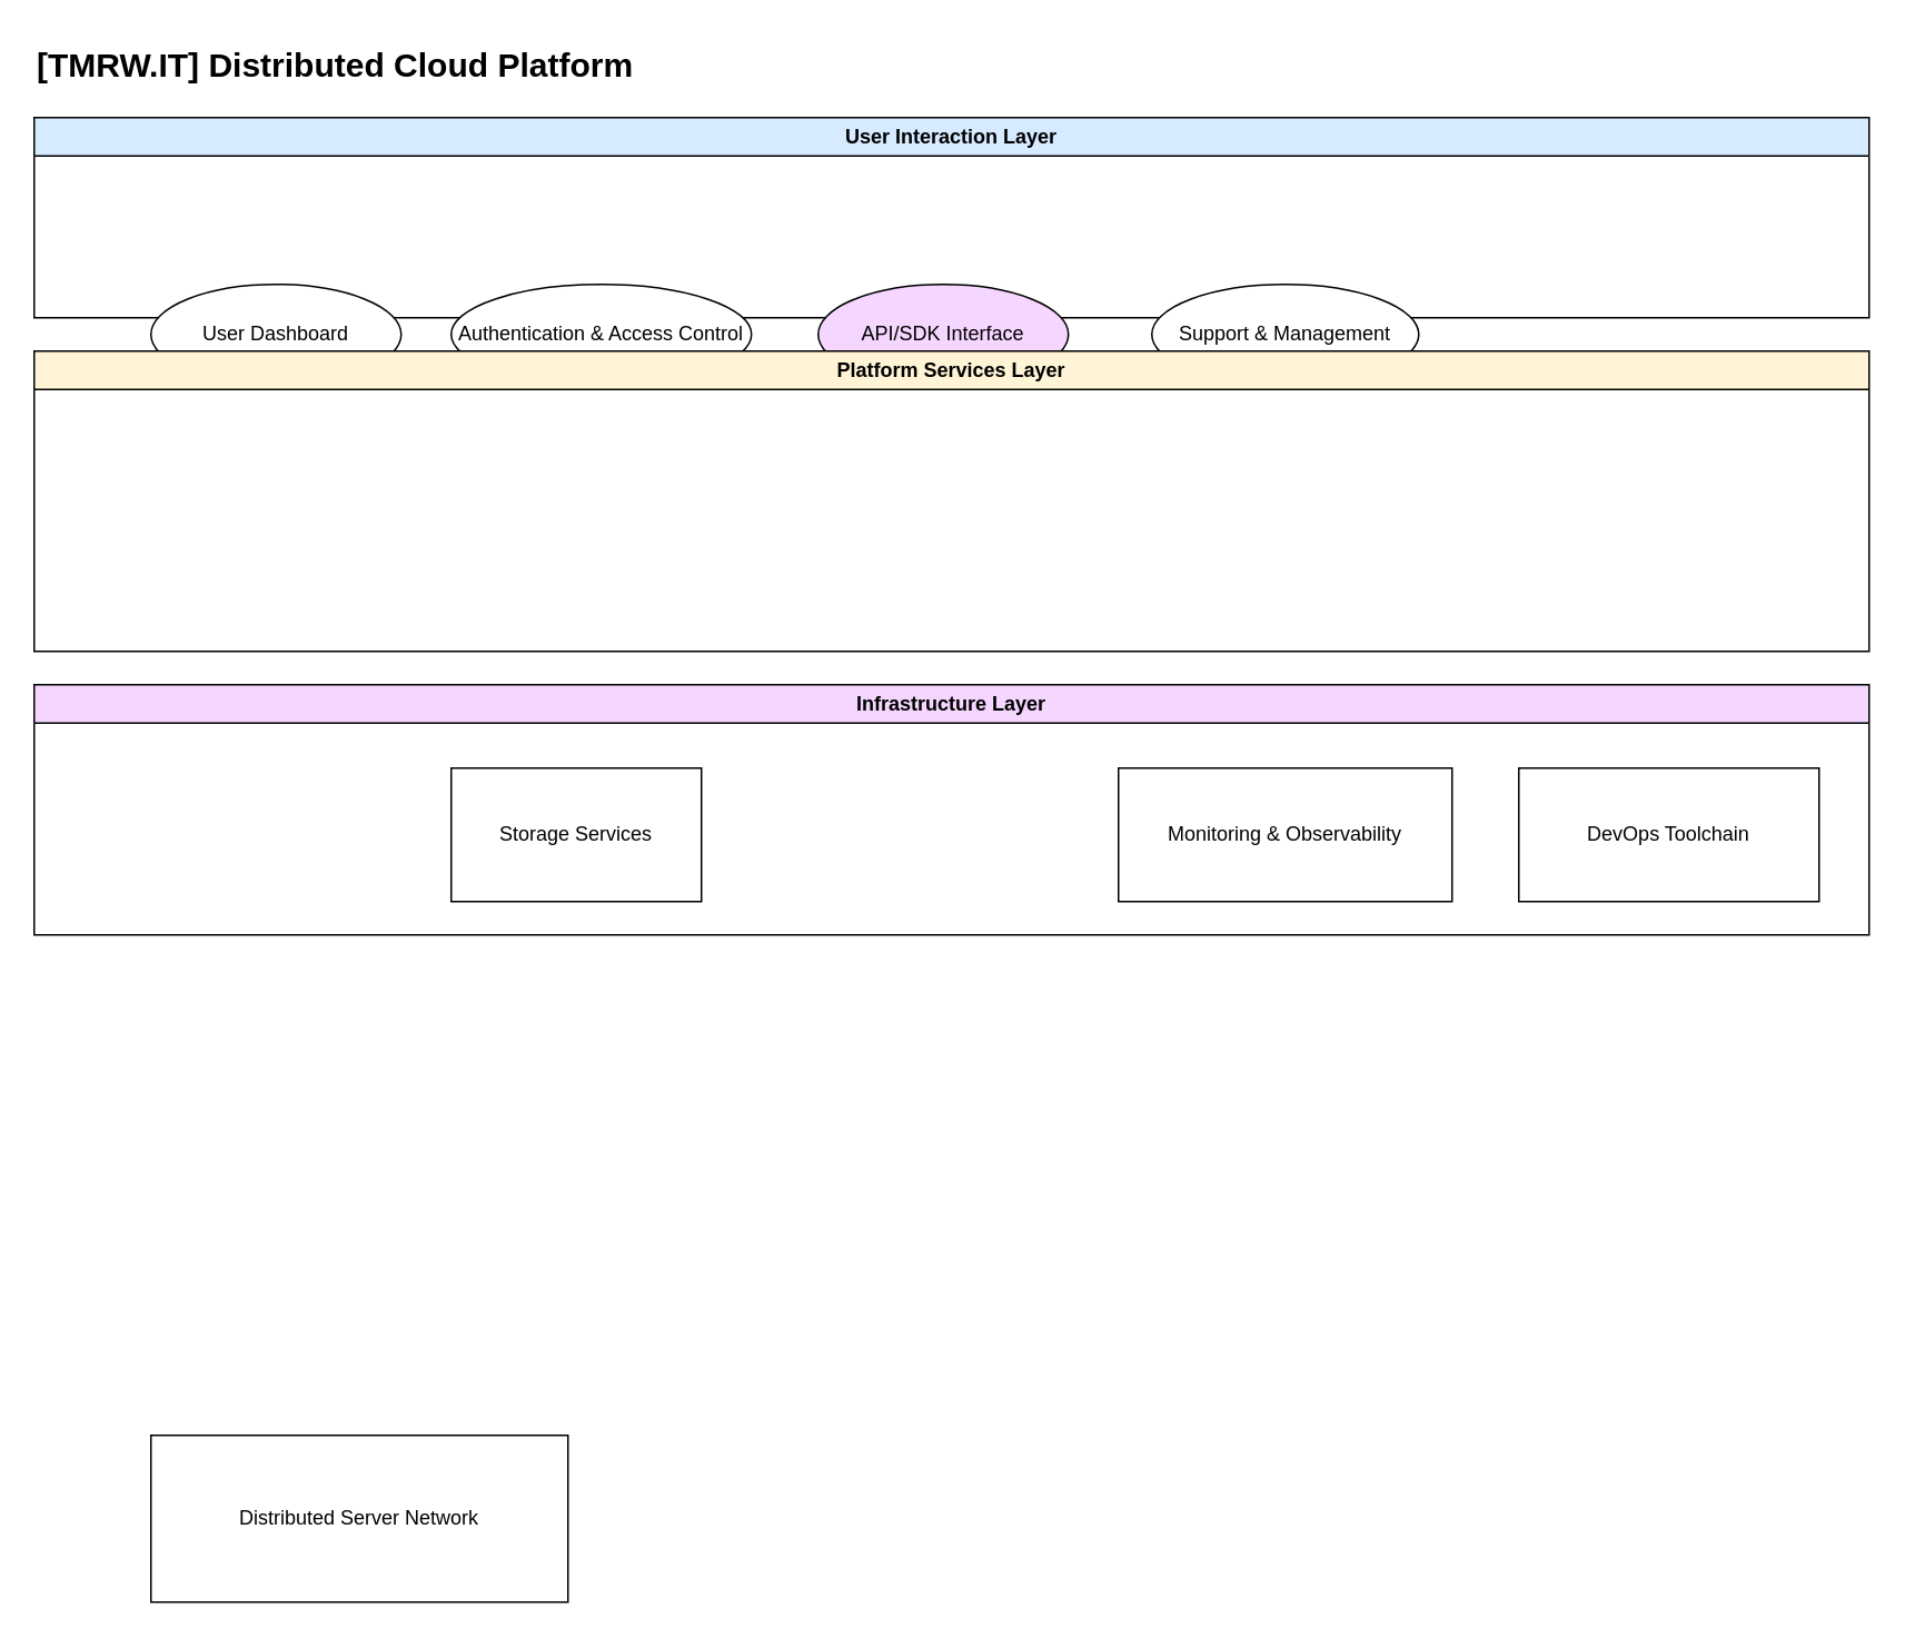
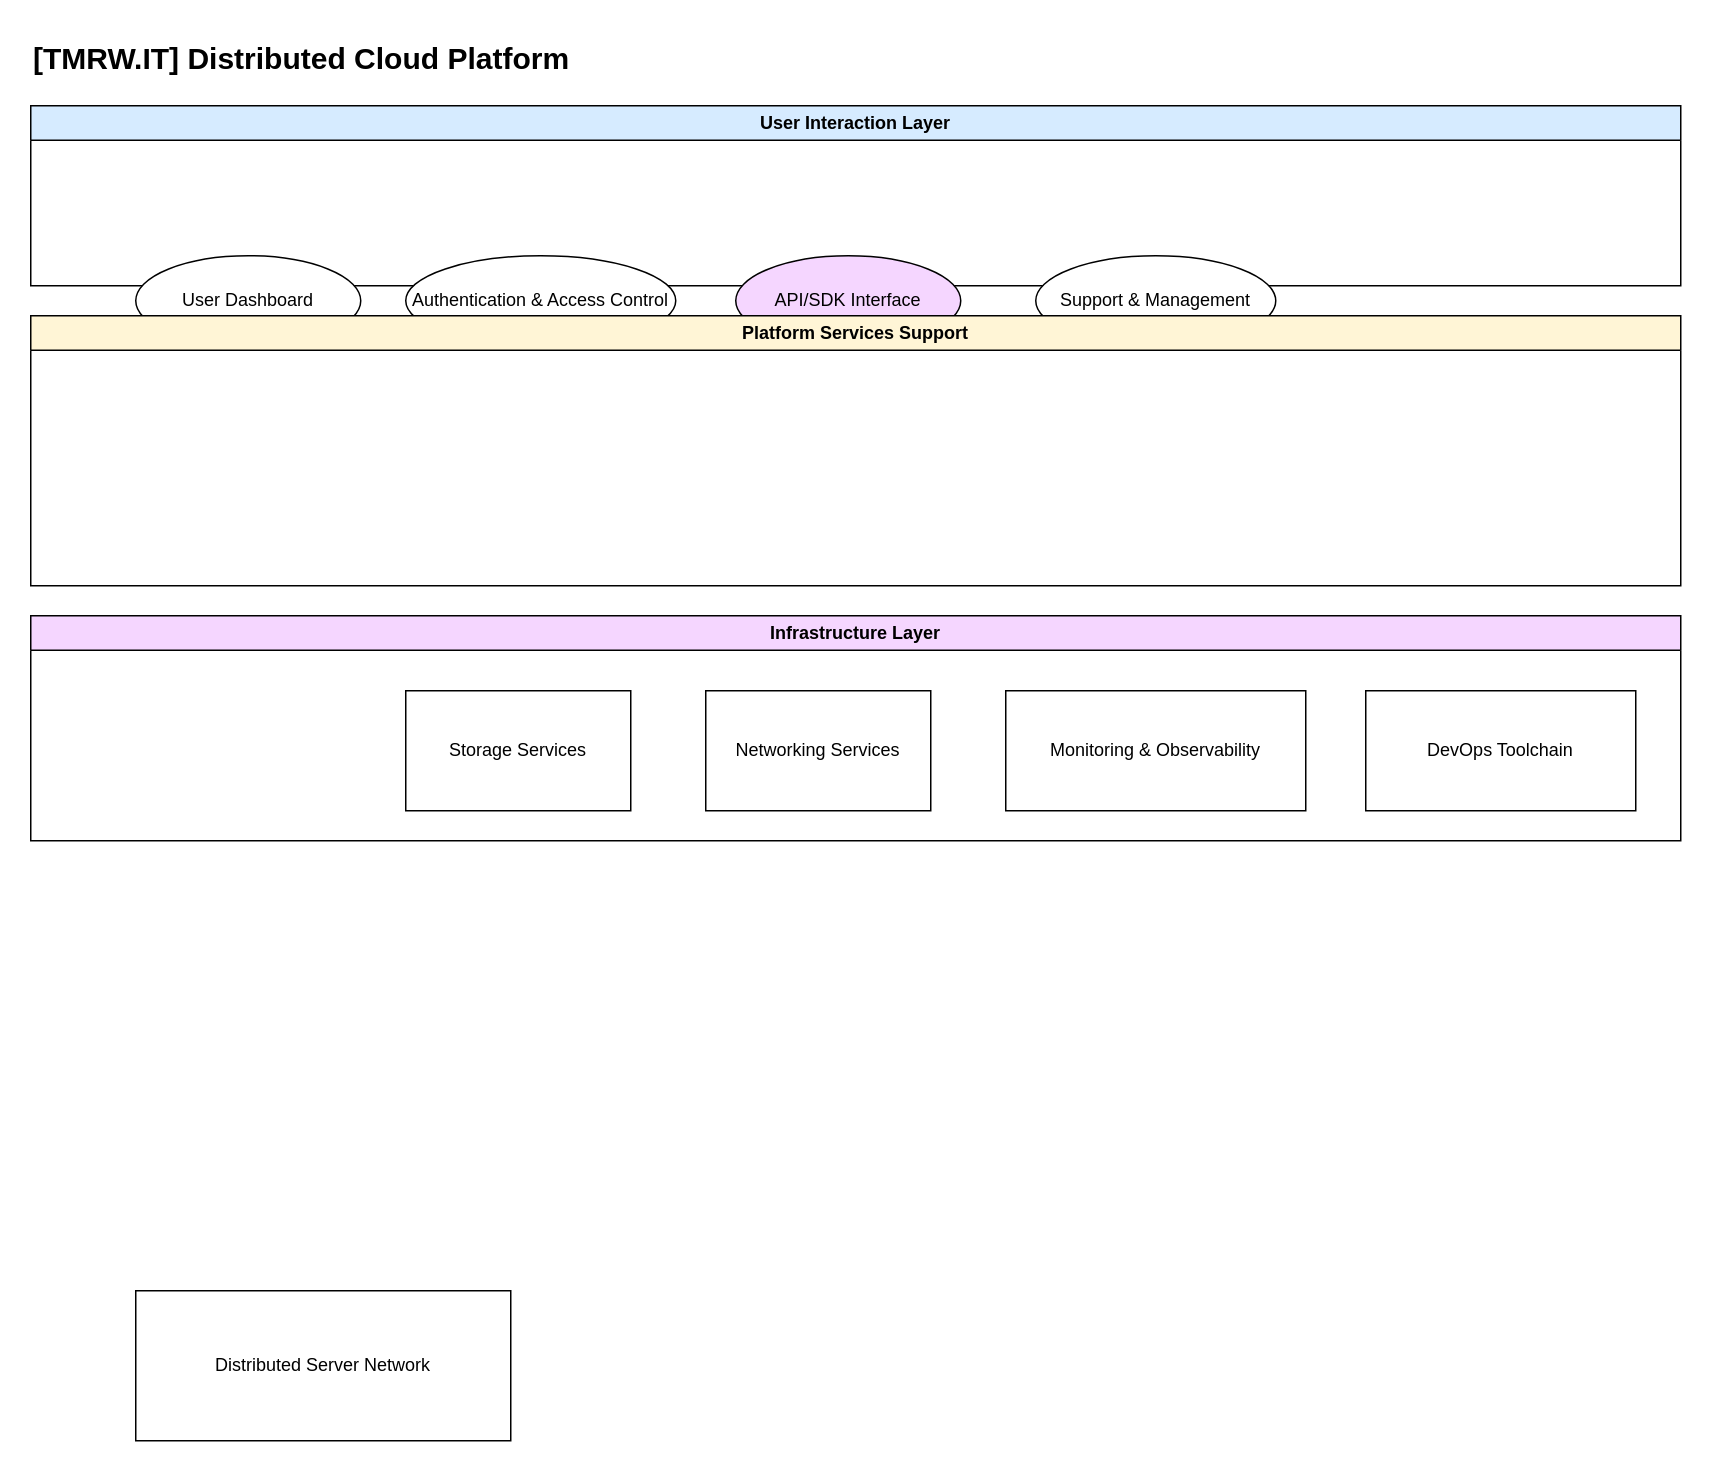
- <mxCell id="8" value="Platform Services Layer" style="swimlane;whiteSpace=wrap;html=1;fillColor=#fff5d6;" vertex="1" parent="1"><mxGeometry x="20" y="210" width="1100" height="180" as="geometry" /></mxCell>
+ <mxCell id="8" value="Platform Services Support" style="swimlane;whiteSpace=wrap;html=1;fillColor=#fff5d6;" vertex="1" parent="1"><mxGeometry x="20" y="210" width="1100" height="180" as="geometry" /></mxCell>
+ <mxCell id="10" value="Networking Services" style="rectangle;whiteSpace=wrap;html=1;strokeColor=#000000;fillColor=#ffffff;" vertex="1" parent="8"><mxGeometry x="450" y="250" width="150" height="80" as="geometry" /></mxCell>
